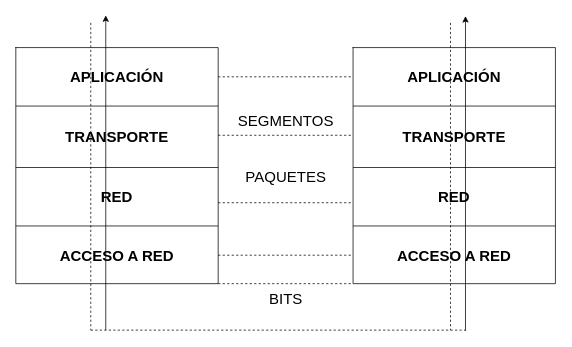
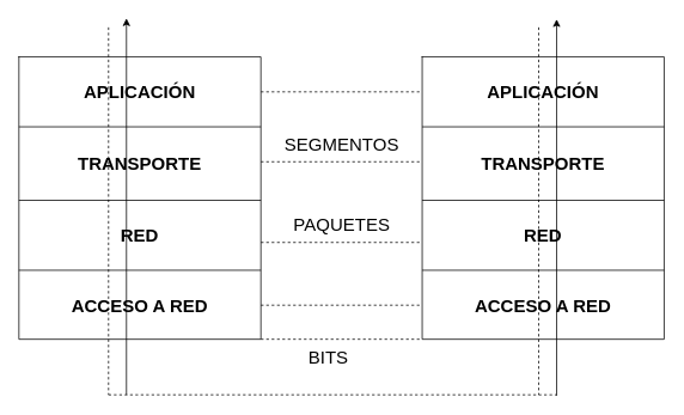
- <mxCell id="25" value="PAQUETES" style="text;html=1;align=center;verticalAlign=middle;resizable=0;points=[];autosize=1;strokeColor=none;fillColor=none;fontSize=20;" vertex="1" parent="1"><mxGeometry x="315" y="215" width="130" height="40" as="geometry" /></mxCell>
+ <mxCell id="25" value="PAQUETES" style="text;html=1;align=center;verticalAlign=middle;resizable=0;points=[];autosize=1;strokeColor=none;fillColor=none;fontSize=20;" vertex="1" parent="1"><mxGeometry x="315" y="230" width="130" height="40" as="geometry" /></mxCell>
- <mxCell id="26" value="BITS" style="text;html=1;align=center;verticalAlign=middle;resizable=0;points=[];autosize=1;strokeColor=none;fillColor=none;fontSize=20;" vertex="1" parent="1"><mxGeometry x="345" y="378" width="70" height="40" as="geometry" /></mxCell>
+ <mxCell id="26" value="BITS" style="text;html=1;align=center;verticalAlign=middle;resizable=0;points=[];autosize=1;strokeColor=none;fillColor=none;fontSize=20;" vertex="1" parent="1"><mxGeometry x="330" y="378" width="70" height="40" as="geometry" /></mxCell>
